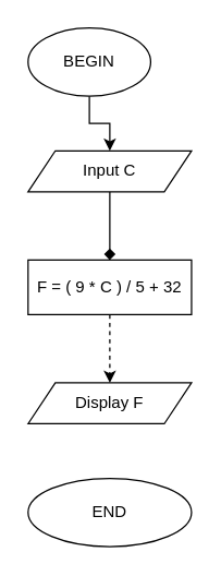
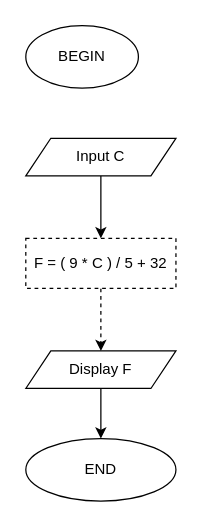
- <mxCell id="2" style="edgeStyle=orthogonalEdgeStyle;rounded=0;orthogonalLoop=1;jettySize=auto;html=1;entryX=0.5;entryY=0;entryDx=0;entryDy=0;" edge="1" parent="1" source="3" target="6"><mxGeometry relative="1" as="geometry" /></mxCell>
- <mxCell id="5" style="edgeStyle=orthogonalEdgeStyle;rounded=0;orthogonalLoop=1;jettySize=auto;html=1;entryX=0.5;entryY=0;entryDx=0;entryDy=0;endArrow=diamond;" edge="1" parent="1" source="6" target="8"><mxGeometry relative="1" as="geometry" /></mxCell>
+ <mxCell id="5" style="edgeStyle=orthogonalEdgeStyle;rounded=0;orthogonalLoop=1;jettySize=auto;html=1;entryX=0.5;entryY=0;entryDx=0;entryDy=0;" edge="1" parent="1" source="6" target="8"><mxGeometry relative="1" as="geometry" /></mxCell>
- <mxCell id="8" value="F = ( 9 * C ) / 5 + 32" style="whiteSpace=wrap;html=1;" vertex="1" parent="1"><mxGeometry x="20" y="190" width="120" height="40" as="geometry" /></mxCell>
+ <mxCell id="8" value="F = ( 9 * C ) / 5 + 32" style="whiteSpace=wrap;html=1;dashed=1;" vertex="1" parent="1"><mxGeometry x="20" y="190" width="120" height="40" as="geometry" /></mxCell>
+ <mxCell id="9" style="edgeStyle=orthogonalEdgeStyle;rounded=0;orthogonalLoop=1;jettySize=auto;html=1;entryX=0.5;entryY=0;entryDx=0;entryDy=0;" edge="1" parent="1" source="10" target="4"><mxGeometry relative="1" as="geometry" /></mxCell>
